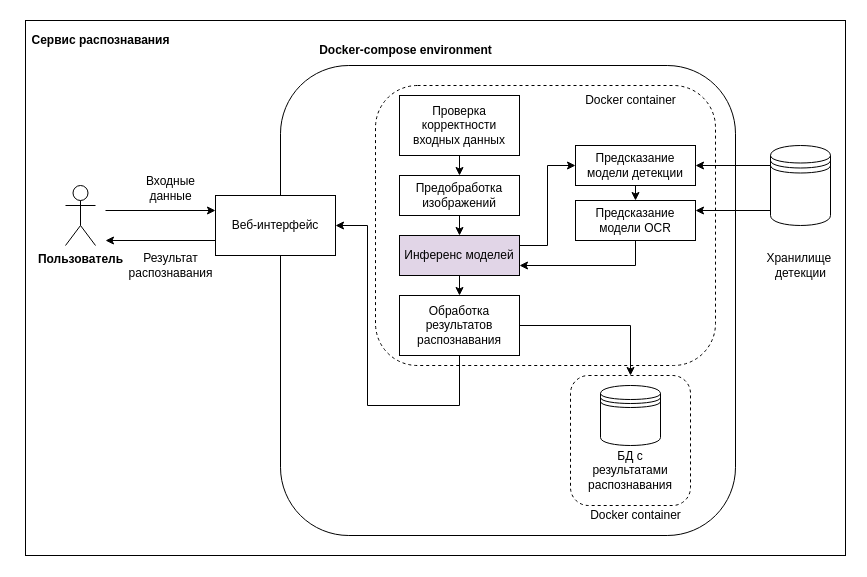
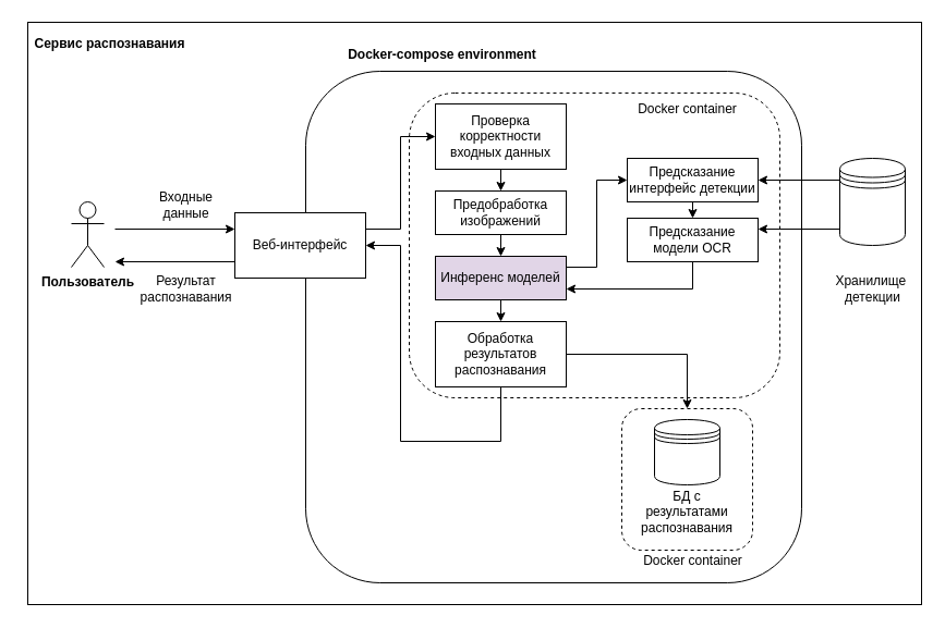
- <mxCell id="24" value="Предсказание модели детекции" style="rounded=0;whiteSpace=wrap;html=1;" vertex="1" parent="1"><mxGeometry x="575" y="145" width="120" height="40" as="geometry" /></mxCell>
+ <mxCell id="24" value="Предсказание интерфейс детекции" style="rounded=0;whiteSpace=wrap;html=1;" vertex="1" parent="1"><mxGeometry x="575" y="145" width="120" height="40" as="geometry" /></mxCell>
+ <mxCell id="36" style="edgeStyle=orthogonalEdgeStyle;rounded=0;orthogonalLoop=1;jettySize=auto;html=1;exitX=1;exitY=0.25;exitDx=0;exitDy=0;entryX=0;entryY=0.5;entryDx=0;entryDy=0;" edge="1" parent="1" source="9" target="22"><mxGeometry relative="1" as="geometry" /></mxCell>
